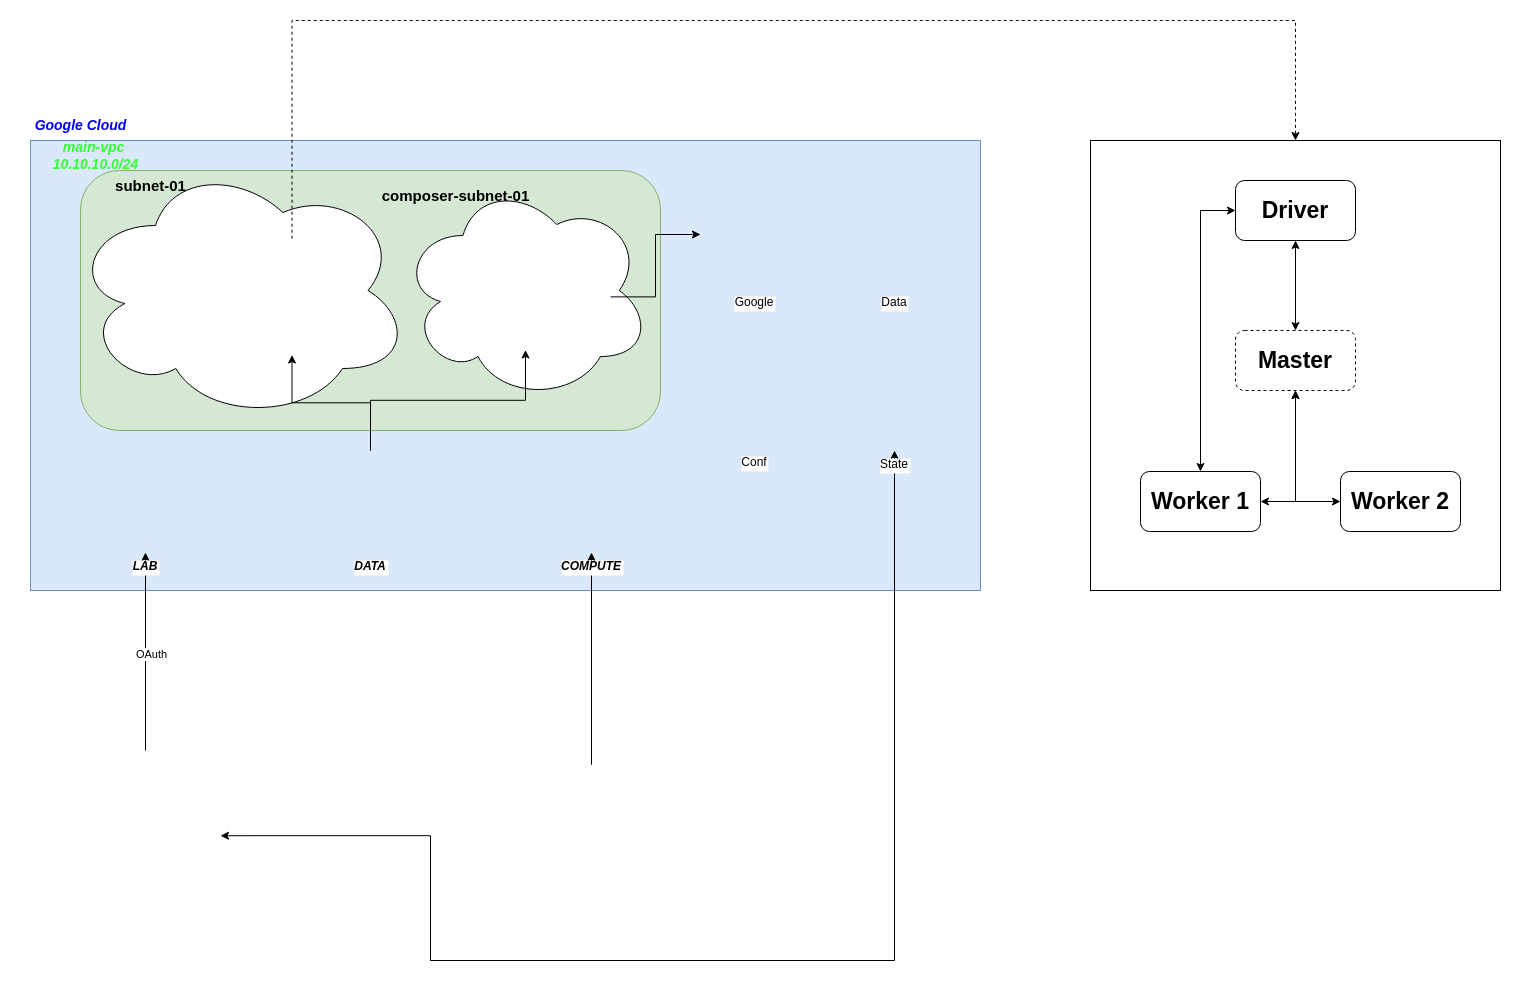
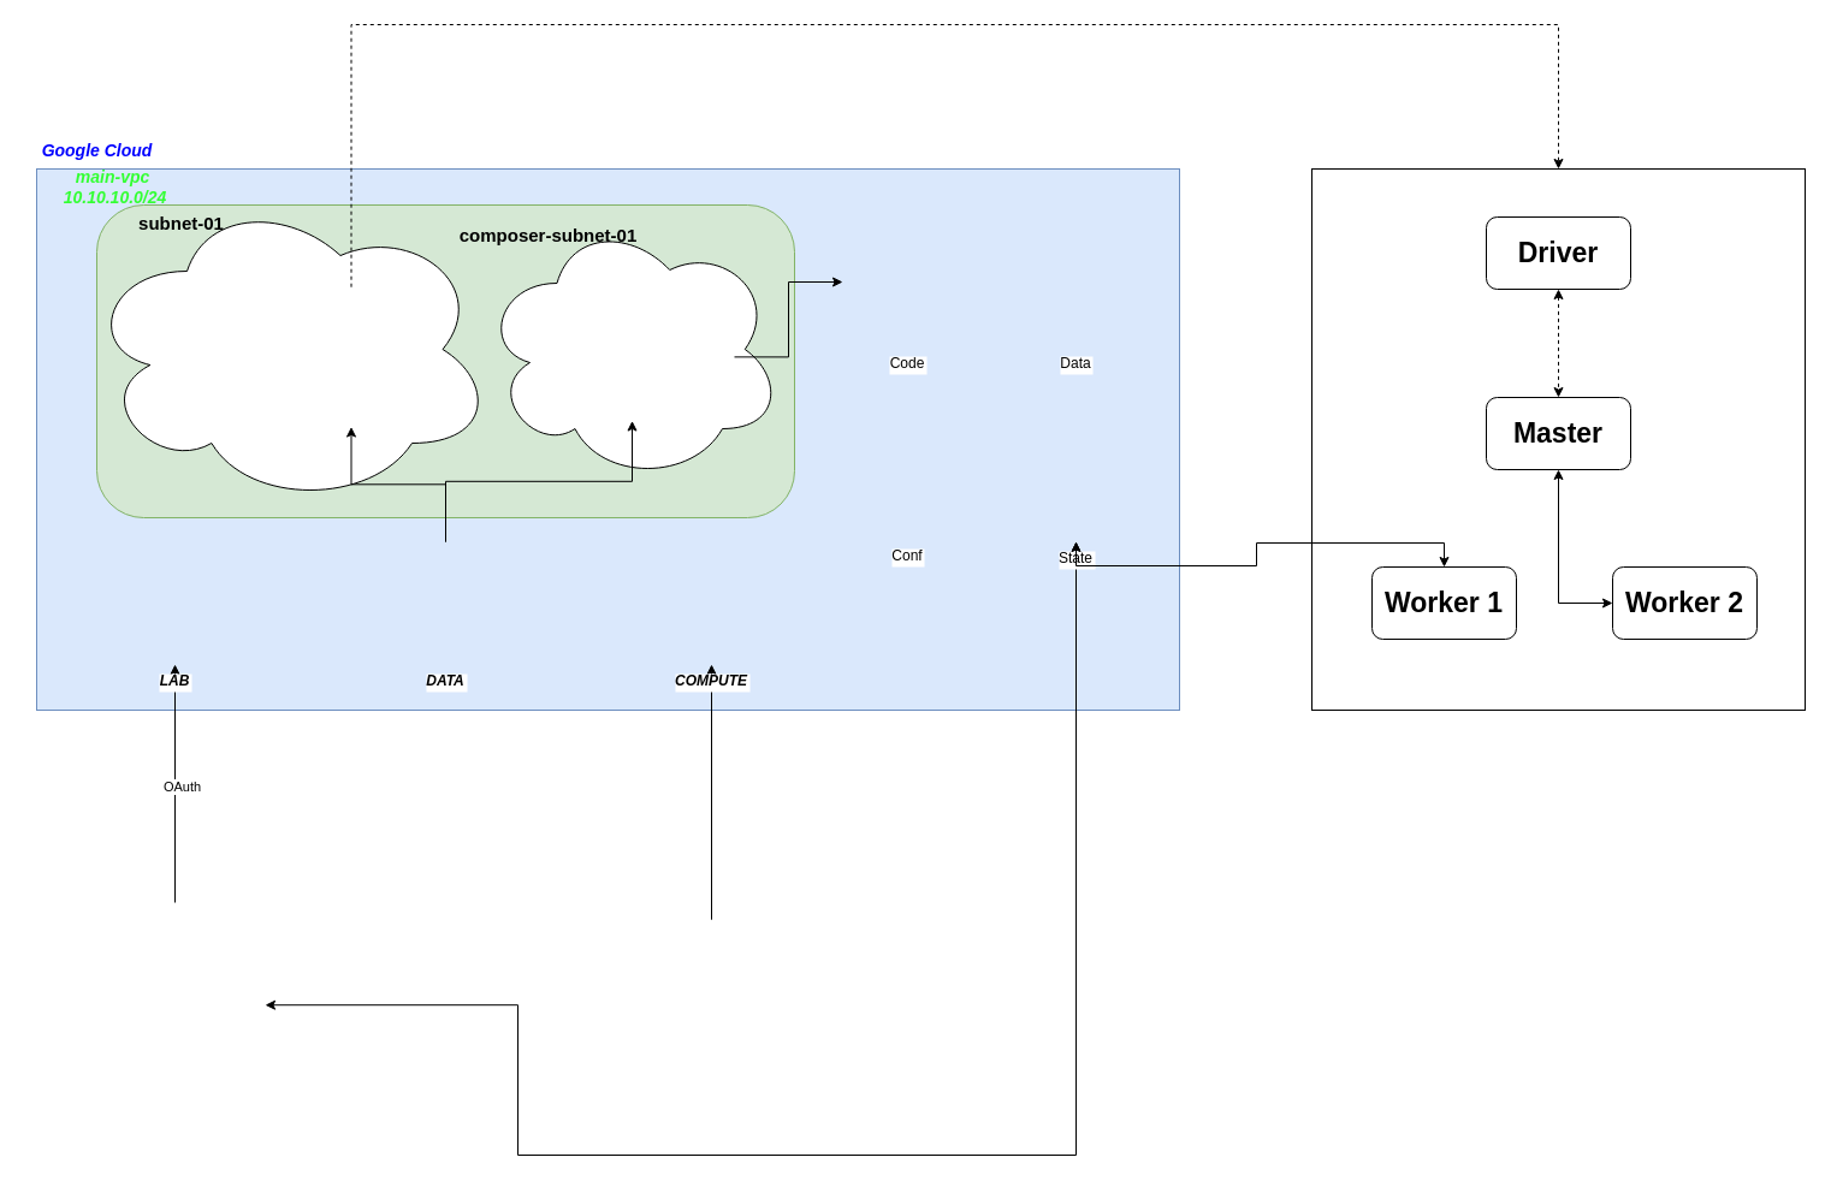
- <mxCell id="37" style="edgeStyle=orthogonalEdgeStyle;rounded=0;orthogonalLoop=1;jettySize=auto;html=1;exitX=0.5;exitY=1;exitDx=0;exitDy=0;entryX=0.5;entryY=0;entryDx=0;entryDy=0;startArrow=classic;startFill=1;" edge="1" parent="1" source="38" target="36"><mxGeometry relative="1" as="geometry" /></mxCell>
+ <mxCell id="37" style="edgeStyle=orthogonalEdgeStyle;rounded=0;orthogonalLoop=1;jettySize=auto;html=1;exitX=0.5;exitY=1;exitDx=0;exitDy=0;entryX=0.5;entryY=0;entryDx=0;entryDy=0;startArrow=classic;startFill=1;dashed=1;" edge="1" parent="1" source="38" target="36"><mxGeometry relative="1" as="geometry" /></mxCell>
- <mxCell id="25" value="Google" style="shape=image;verticalLabelPosition=bottom;labelBackgroundColor=default;verticalAlign=top;aspect=fixed;imageAspect=0;image=https://miro.medium.com/v2/resize:fit:512/1*CHzvR53_W9FR2s1BQW9Bqg.png;" vertex="1" parent="1"><mxGeometry x="700" y="180" width="108" height="108" as="geometry" /></mxCell>
+ <mxCell id="25" value="Code" style="shape=image;verticalLabelPosition=bottom;labelBackgroundColor=default;verticalAlign=top;aspect=fixed;imageAspect=0;image=https://miro.medium.com/v2/resize:fit:512/1*CHzvR53_W9FR2s1BQW9Bqg.png;" vertex="1" parent="1"><mxGeometry x="700" y="180" width="108" height="108" as="geometry" /></mxCell>
- <mxCell id="33" style="edgeStyle=orthogonalEdgeStyle;rounded=0;orthogonalLoop=1;jettySize=auto;html=1;exitX=0.5;exitY=0;exitDx=0;exitDy=0;entryX=0;entryY=0.5;entryDx=0;entryDy=0;startArrow=classic;startFill=1;" edge="1" parent="1" source="34" target="38"><mxGeometry relative="1" as="geometry" /></mxCell>
+ <mxCell id="33" style="edgeStyle=orthogonalEdgeStyle;rounded=0;orthogonalLoop=1;jettySize=auto;html=1;exitX=0.5;exitY=0;exitDx=0;exitDy=0;startArrow=classic;startFill=1;" edge="1" parent="1" source="34" target="29"><mxGeometry relative="1" as="geometry" /></mxCell>
- <mxCell id="36" value="&lt;font size=&quot;1&quot; style=&quot;&quot;&gt;&lt;b style=&quot;font-size: 23px;&quot;&gt;Master&lt;/b&gt;&lt;/font&gt;" style="rounded=1;whiteSpace=wrap;html=1;dashed=1;" vertex="1" parent="1"><mxGeometry x="1235" y="330" width="120" height="60" as="geometry" /></mxCell>
+ <mxCell id="36" value="&lt;font size=&quot;1&quot; style=&quot;&quot;&gt;&lt;b style=&quot;font-size: 23px;&quot;&gt;Master&lt;/b&gt;&lt;/font&gt;" style="rounded=1;whiteSpace=wrap;html=1;" vertex="1" parent="1"><mxGeometry x="1235" y="330" width="120" height="60" as="geometry" /></mxCell>
- <mxCell id="35" style="edgeStyle=orthogonalEdgeStyle;rounded=0;orthogonalLoop=1;jettySize=auto;html=1;exitX=0.5;exitY=1;exitDx=0;exitDy=0;entryX=1;entryY=0.5;entryDx=0;entryDy=0;startArrow=classic;startFill=1;" edge="1" parent="1" source="36" target="34"><mxGeometry relative="1" as="geometry" /></mxCell>
